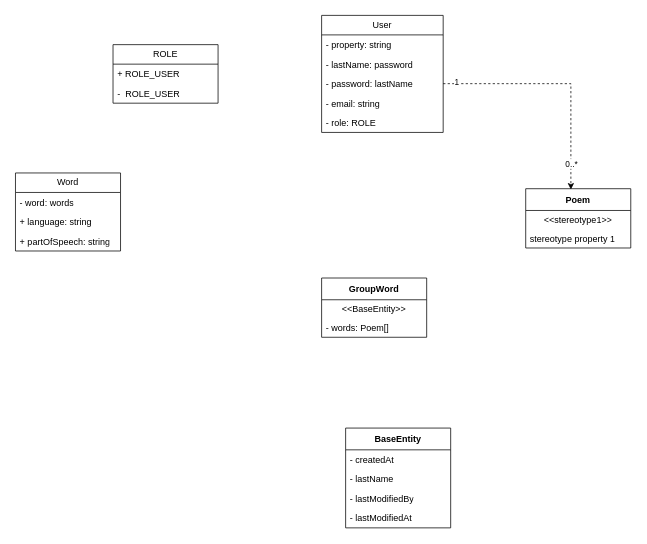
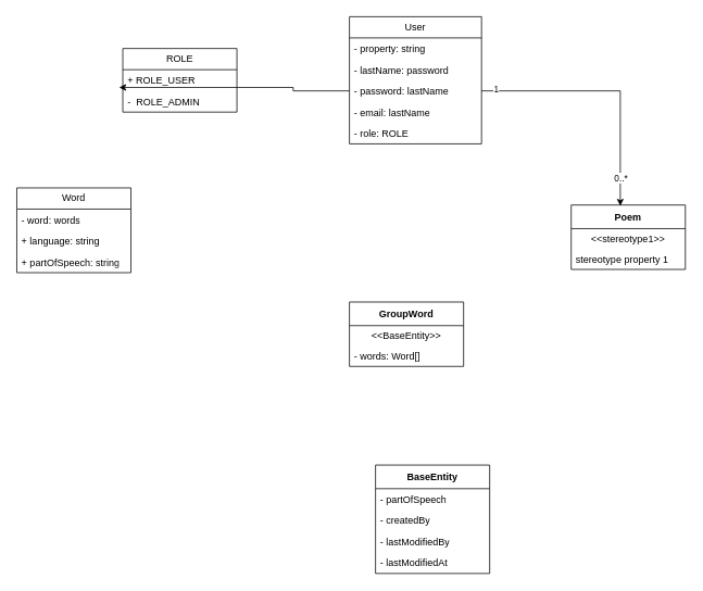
+ <mxCell id="15" style="edgeStyle=orthogonalEdgeStyle;rounded=0;orthogonalLoop=1;jettySize=auto;html=1;entryX=-0.032;entryY=0.838;entryDx=0;entryDy=0;entryPerimeter=0;" edge="1" parent="1" source="5" target="13"><mxGeometry relative="1" as="geometry" /></mxCell>
- <mxCell id="27" style="edgeStyle=orthogonalEdgeStyle;rounded=0;orthogonalLoop=1;jettySize=auto;html=1;entryX=0.43;entryY=0.013;entryDx=0;entryDy=0;entryPerimeter=0;dashed=1;" edge="1" parent="1" source="5" target="16"><mxGeometry relative="1" as="geometry" /></mxCell>
+ <mxCell id="27" style="edgeStyle=orthogonalEdgeStyle;rounded=0;orthogonalLoop=1;jettySize=auto;html=1;entryX=0.43;entryY=0.013;entryDx=0;entryDy=0;entryPerimeter=0;" edge="1" parent="1" source="5" target="16"><mxGeometry relative="1" as="geometry" /></mxCell>
- <mxCell id="14" value="-&amp;nbsp; ROLE_USER" style="text;strokeColor=none;fillColor=none;align=left;verticalAlign=top;spacingLeft=4;spacingRight=4;overflow=hidden;rotatable=0;points=[[0,0.5],[1,0.5]];portConstraint=eastwest;whiteSpace=wrap;html=1;" vertex="1" parent="12"><mxGeometry y="52" width="140" height="26" as="geometry" /></mxCell>
+ <mxCell id="14" value="-&amp;nbsp; ROLE_ADMIN" style="text;strokeColor=none;fillColor=none;align=left;verticalAlign=top;spacingLeft=4;spacingRight=4;overflow=hidden;rotatable=0;points=[[0,0.5],[1,0.5]];portConstraint=eastwest;whiteSpace=wrap;html=1;" vertex="1" parent="12"><mxGeometry y="52" width="140" height="26" as="geometry" /></mxCell>
- <mxCell id="6" value="- email: string" style="text;strokeColor=none;fillColor=none;align=left;verticalAlign=top;spacingLeft=4;spacingRight=4;overflow=hidden;rotatable=0;points=[[0,0.5],[1,0.5]];portConstraint=eastwest;whiteSpace=wrap;html=1;" vertex="1" parent="2"><mxGeometry y="104" width="162" height="26" as="geometry" /></mxCell>
+ <mxCell id="6" value="- email: lastName" style="text;strokeColor=none;fillColor=none;align=left;verticalAlign=top;spacingLeft=4;spacingRight=4;overflow=hidden;rotatable=0;points=[[0,0.5],[1,0.5]];portConstraint=eastwest;whiteSpace=wrap;html=1;" vertex="1" parent="2"><mxGeometry y="104" width="162" height="26" as="geometry" /></mxCell>
- <mxCell id="26" value="- words: Poem[]" style="text;html=1;strokeColor=none;fillColor=none;align=left;verticalAlign=middle;spacingLeft=4;spacingRight=4;overflow=hidden;rotatable=0;points=[[0,0.5],[1,0.5]];portConstraint=eastwest;whiteSpace=wrap;" vertex="1" parent="24"><mxGeometry y="54" width="140" height="25" as="geometry" /></mxCell>
+ <mxCell id="26" value="- words: Word[]" style="text;html=1;strokeColor=none;fillColor=none;align=left;verticalAlign=middle;spacingLeft=4;spacingRight=4;overflow=hidden;rotatable=0;points=[[0,0.5],[1,0.5]];portConstraint=eastwest;whiteSpace=wrap;" vertex="1" parent="24"><mxGeometry y="54" width="140" height="25" as="geometry" /></mxCell>
- <mxCell id="20" value="- createdAt" style="text;strokeColor=none;fillColor=none;align=left;verticalAlign=top;spacingLeft=4;spacingRight=4;overflow=hidden;rotatable=0;points=[[0,0.5],[1,0.5]];portConstraint=eastwest;whiteSpace=wrap;html=1;" vertex="1" parent="19"><mxGeometry y="29" width="140" height="26" as="geometry" /></mxCell>
+ <mxCell id="20" value="- partOfSpeech" style="text;strokeColor=none;fillColor=none;align=left;verticalAlign=top;spacingLeft=4;spacingRight=4;overflow=hidden;rotatable=0;points=[[0,0.5],[1,0.5]];portConstraint=eastwest;whiteSpace=wrap;html=1;" vertex="1" parent="19"><mxGeometry y="29" width="140" height="26" as="geometry" /></mxCell>
- <mxCell id="21" value="- lastName" style="text;strokeColor=none;fillColor=none;align=left;verticalAlign=top;spacingLeft=4;spacingRight=4;overflow=hidden;rotatable=0;points=[[0,0.5],[1,0.5]];portConstraint=eastwest;whiteSpace=wrap;html=1;" vertex="1" parent="19"><mxGeometry y="55" width="140" height="26" as="geometry" /></mxCell>
+ <mxCell id="21" value="- createdBy" style="text;strokeColor=none;fillColor=none;align=left;verticalAlign=top;spacingLeft=4;spacingRight=4;overflow=hidden;rotatable=0;points=[[0,0.5],[1,0.5]];portConstraint=eastwest;whiteSpace=wrap;html=1;" vertex="1" parent="19"><mxGeometry y="55" width="140" height="26" as="geometry" /></mxCell>
